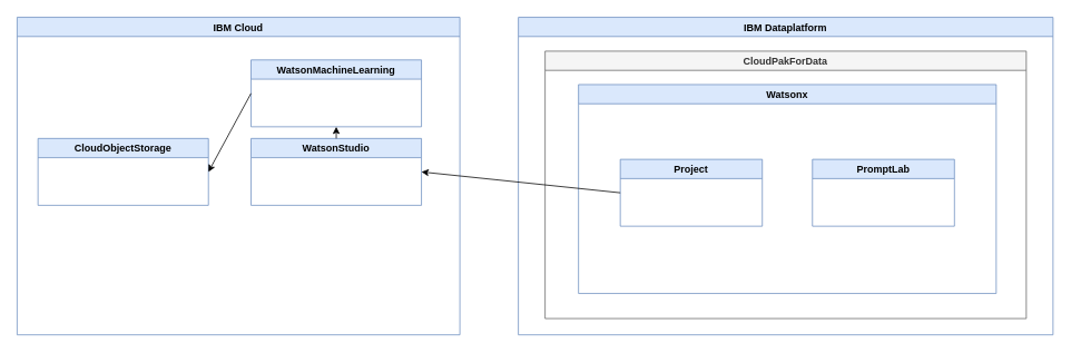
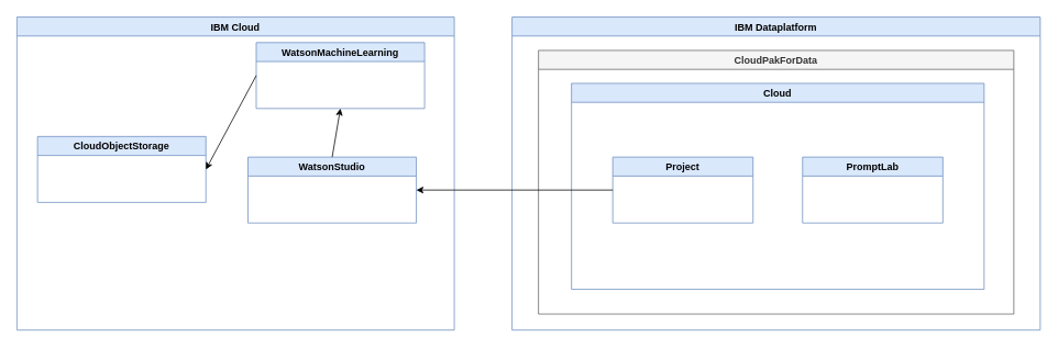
- <mxCell id="3" value="WatsonMachineLearning" style="swimlane;fillColor=#dae8fc;strokeColor=#6c8ebf;" vertex="1" parent="2"><mxGeometry x="280" y="51" width="204" height="80" as="geometry" /></mxCell>
+ <mxCell id="3" value="WatsonMachineLearning" style="swimlane;fillColor=#dae8fc;strokeColor=#6c8ebf;" vertex="1" parent="2"><mxGeometry x="290" y="31" width="204" height="80" as="geometry" /></mxCell>
- <mxCell id="10" value="Watsonx" style="swimlane;fillColor=#dae8fc;strokeColor=#6c8ebf;" vertex="1" parent="9"><mxGeometry x="40" y="40" width="500" height="250" as="geometry" /></mxCell>
+ <mxCell id="10" value="Cloud" style="swimlane;fillColor=#dae8fc;strokeColor=#6c8ebf;" vertex="1" parent="9"><mxGeometry x="40" y="40" width="500" height="250" as="geometry" /></mxCell>
- <mxCell id="4" value="WatsonStudio" style="swimlane;fillColor=#dae8fc;strokeColor=#6c8ebf;" vertex="1" parent="2"><mxGeometry x="280" y="145" width="204" height="80" as="geometry" /></mxCell>
+ <mxCell id="4" value="WatsonStudio" style="swimlane;fillColor=#dae8fc;strokeColor=#6c8ebf;" vertex="1" parent="2"><mxGeometry x="280" y="170" width="204" height="80" as="geometry" /></mxCell>
